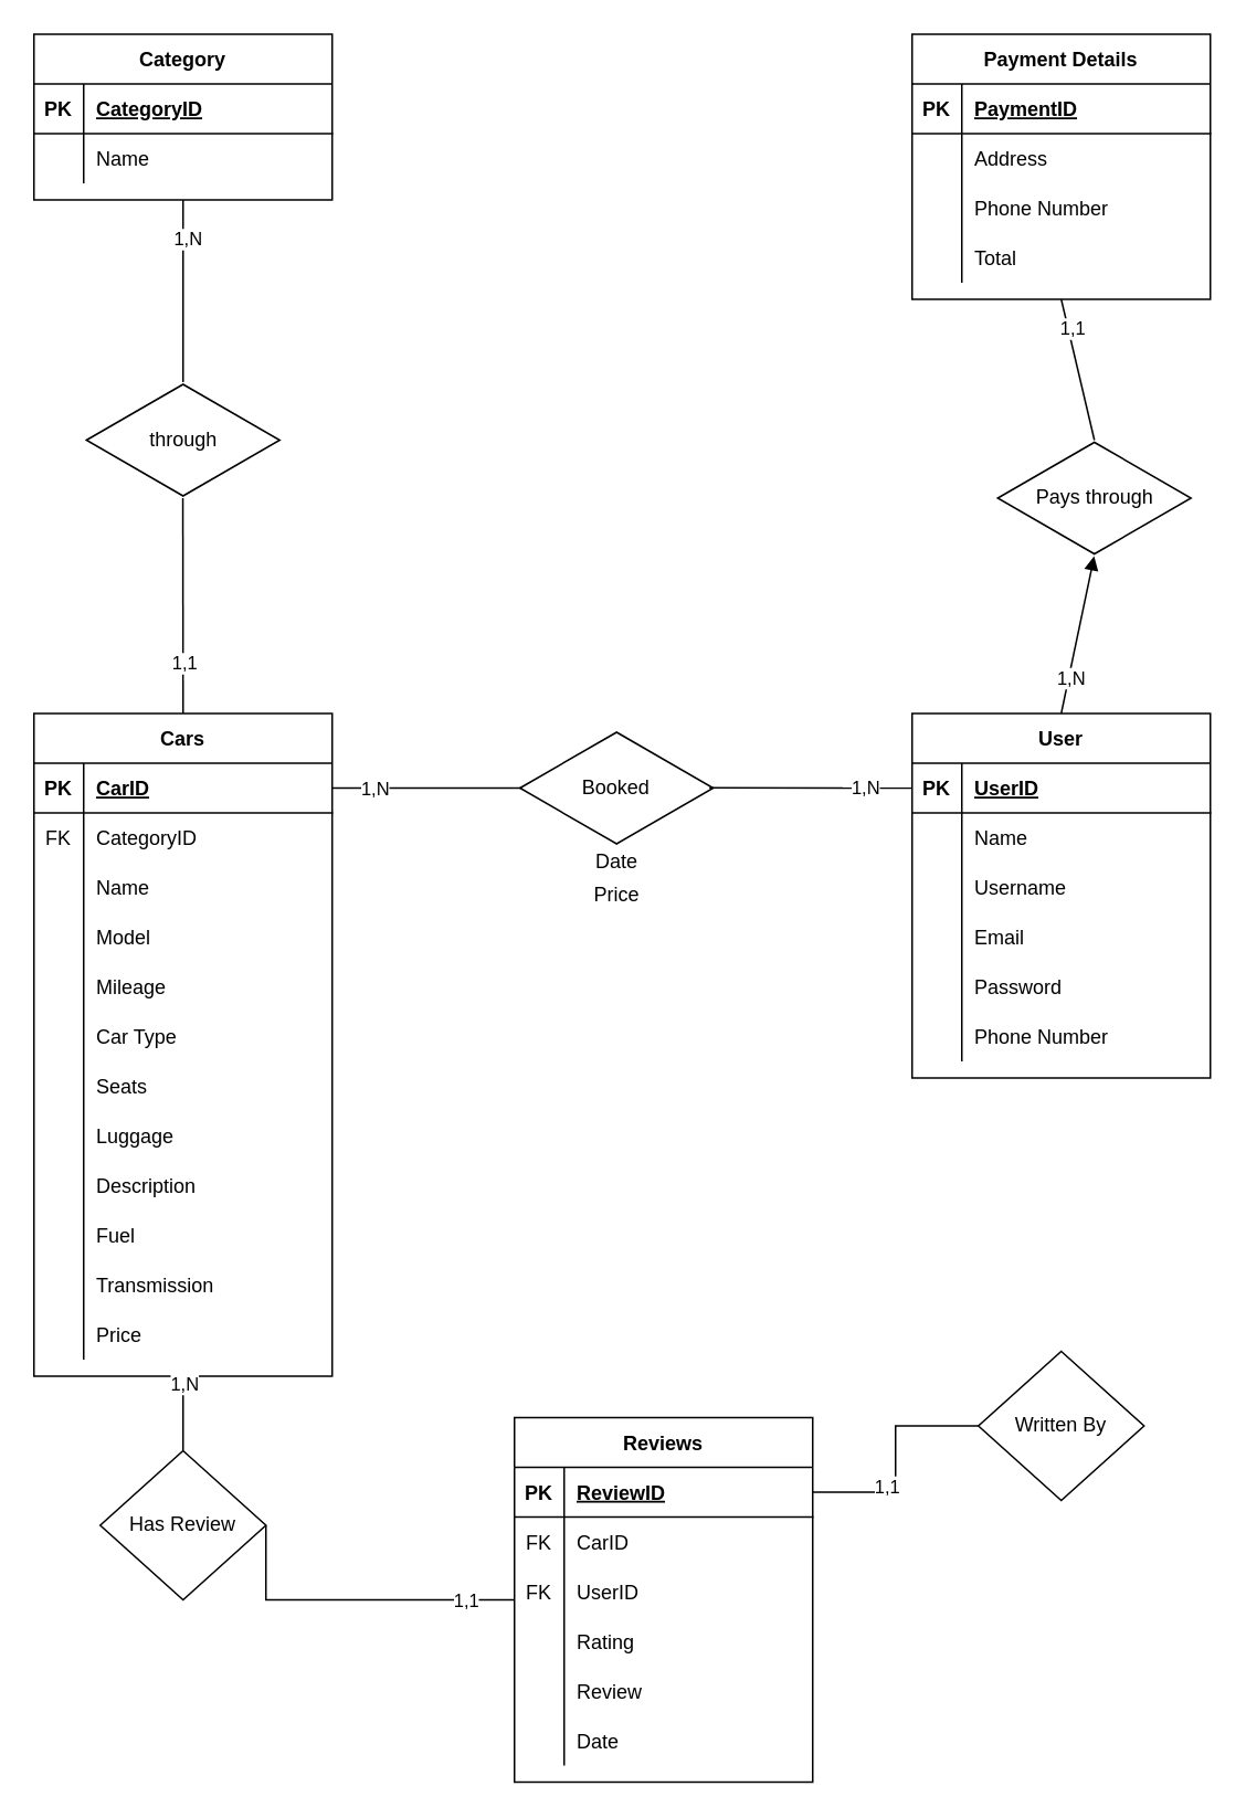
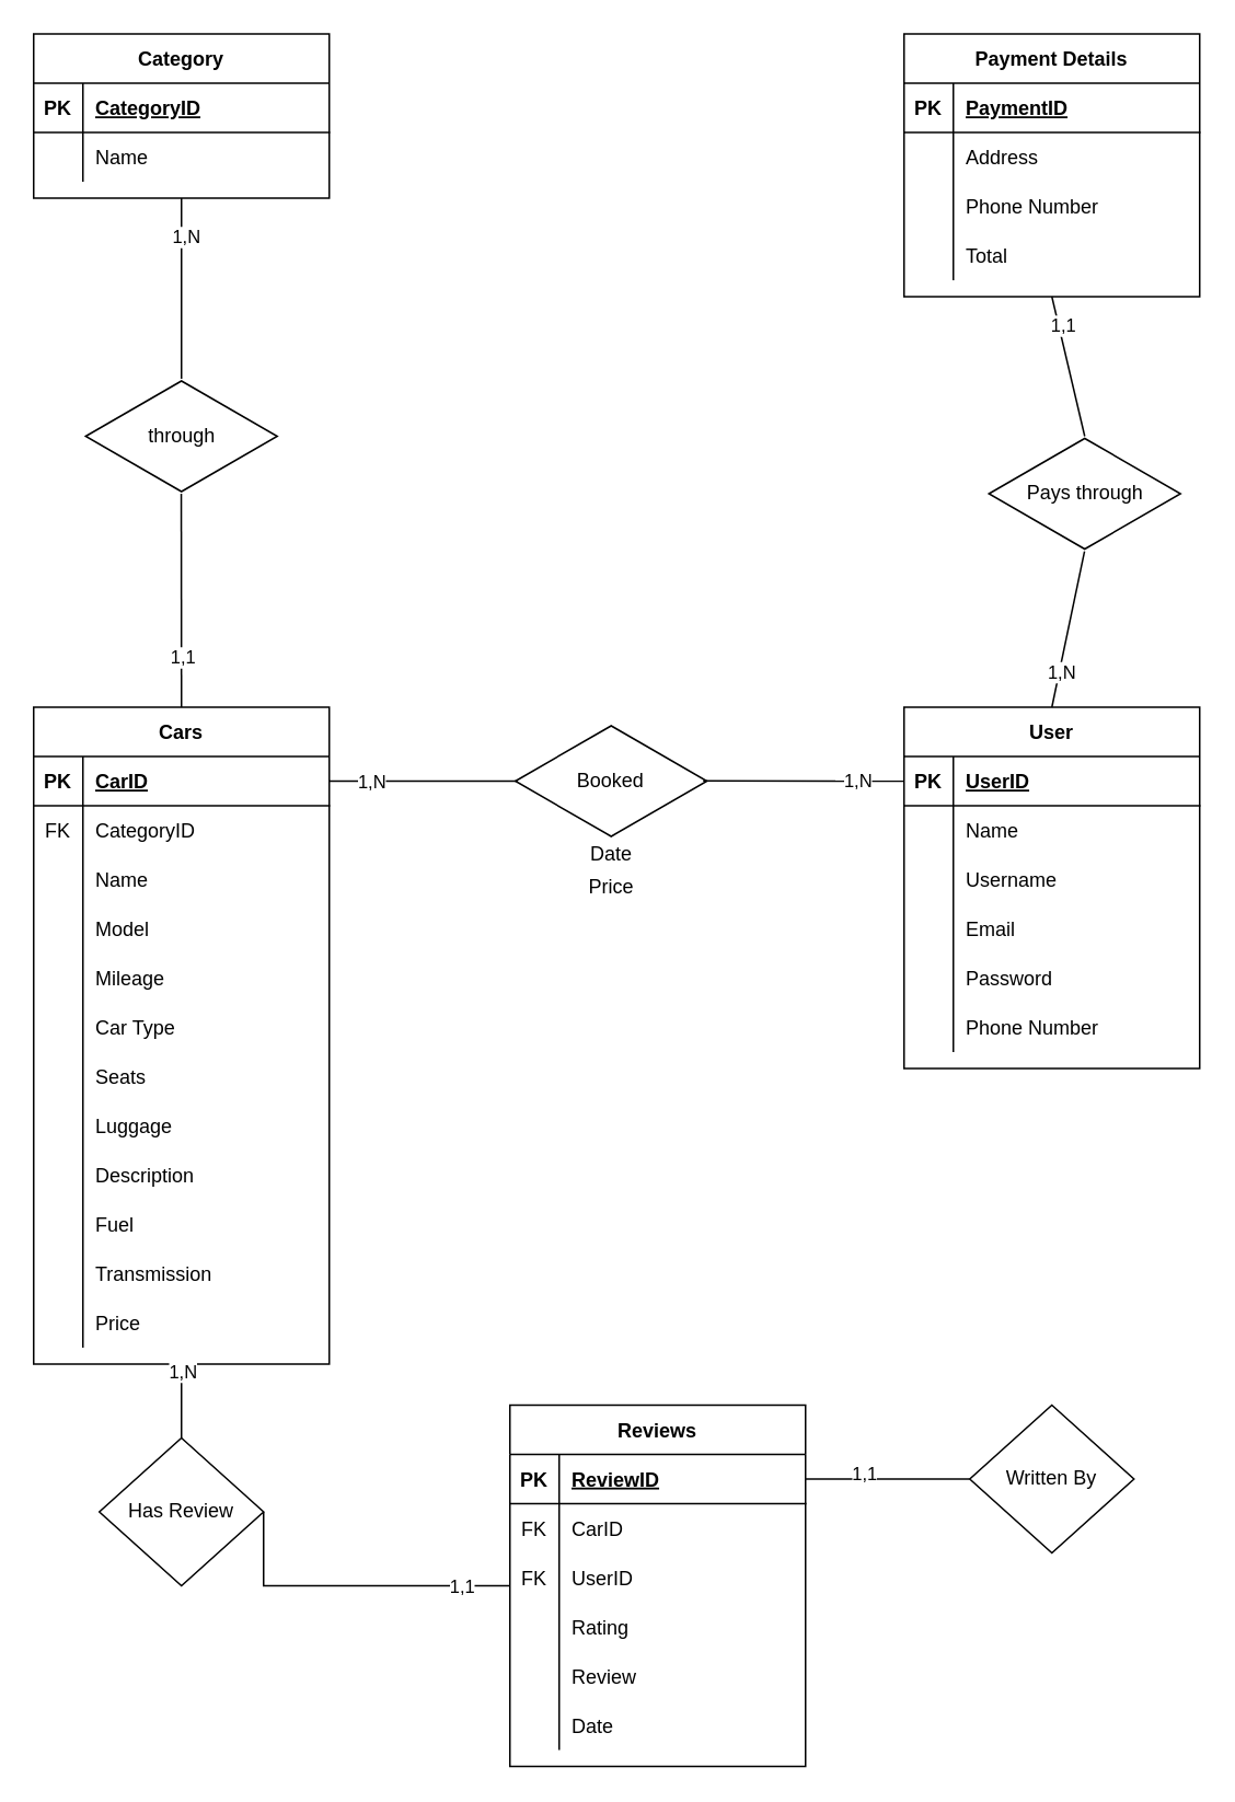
- <mxCell id="106" value="" style="endArrow=block;html=1;rounded=0;exitX=0.5;exitY=0;exitDx=0;exitDy=0;entryX=0.499;entryY=1.001;entryDx=0;entryDy=0;entryPerimeter=0;" parent="1" source="41" target="105" edge="1"><mxGeometry width="50" height="50" relative="1" as="geometry"><mxPoint x="750" y="290" as="sourcePoint" /><mxPoint x="1000" y="330" as="targetPoint" /></mxGeometry></mxCell>
+ <mxCell id="106" value="" style="endArrow=none;html=1;rounded=0;exitX=0.5;exitY=0;exitDx=0;exitDy=0;entryX=0.499;entryY=1.001;entryDx=0;entryDy=0;entryPerimeter=0;" parent="1" source="41" target="105" edge="1"><mxGeometry width="50" height="50" relative="1" as="geometry"><mxPoint x="750" y="290" as="sourcePoint" /><mxPoint x="1000" y="330" as="targetPoint" /></mxGeometry></mxCell>
- <mxCell id="91" value="Written By" style="rhombus;whiteSpace=wrap;html=1;" parent="1" vertex="1"><mxGeometry x="590" y="815" width="100" height="90" as="geometry" /></mxCell>
+ <mxCell id="91" value="Written By" style="rhombus;whiteSpace=wrap;html=1;" parent="1" vertex="1"><mxGeometry x="590" y="855" width="100" height="90" as="geometry" /></mxCell>
